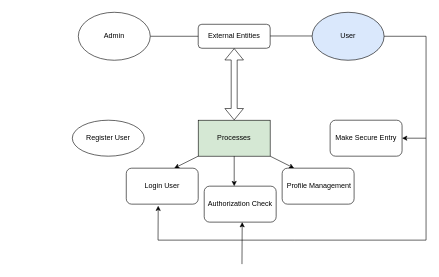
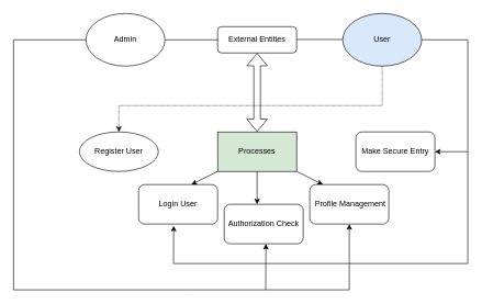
+ <mxCell id="21" value="" style="endArrow=classic;html=1;rounded=0;exitX=0.5;exitY=1;exitDx=0;exitDy=0;entryX=0.5;entryY=0;entryDx=0;entryDy=0;dashed=1;dashPattern=1 1;" edge="1" parent="1" source="6" target="12"><mxGeometry width="50" height="50" relative="1" as="geometry"><mxPoint x="350" y="150" as="sourcePoint" /><mxPoint x="400" y="100" as="targetPoint" /><Array as="points"><mxPoint x="580" y="160" /><mxPoint x="180" y="160" /></Array></mxGeometry></mxCell>
- <mxCell id="16" value="Make Secure Entry" style="rounded=1;whiteSpace=wrap;html=1;" vertex="1" parent="1"><mxGeometry x="550" y="200" width="120" height="60" as="geometry" /></mxCell>
+ <mxCell id="16" value="Make Secure Entry" style="rounded=1;whiteSpace=wrap;html=1;" vertex="1" parent="1"><mxGeometry x="540" y="200" width="120" height="60" as="geometry" /></mxCell>
+ <mxCell id="17" value="" style="endArrow=classic;html=1;rounded=0;exitX=0;exitY=0.5;exitDx=0;exitDy=0;entryX=0.5;entryY=1;entryDx=0;entryDy=0;" edge="1" parent="1" source="5" target="15"><mxGeometry width="50" height="50" relative="1" as="geometry"><mxPoint x="310" y="210" as="sourcePoint" /><mxPoint x="50" y="60" as="targetPoint" /><Array as="points"><mxPoint x="20" y="60" /><mxPoint x="20" y="440" /><mxPoint x="280" y="440" /><mxPoint x="530" y="440" /></Array></mxGeometry></mxCell>
